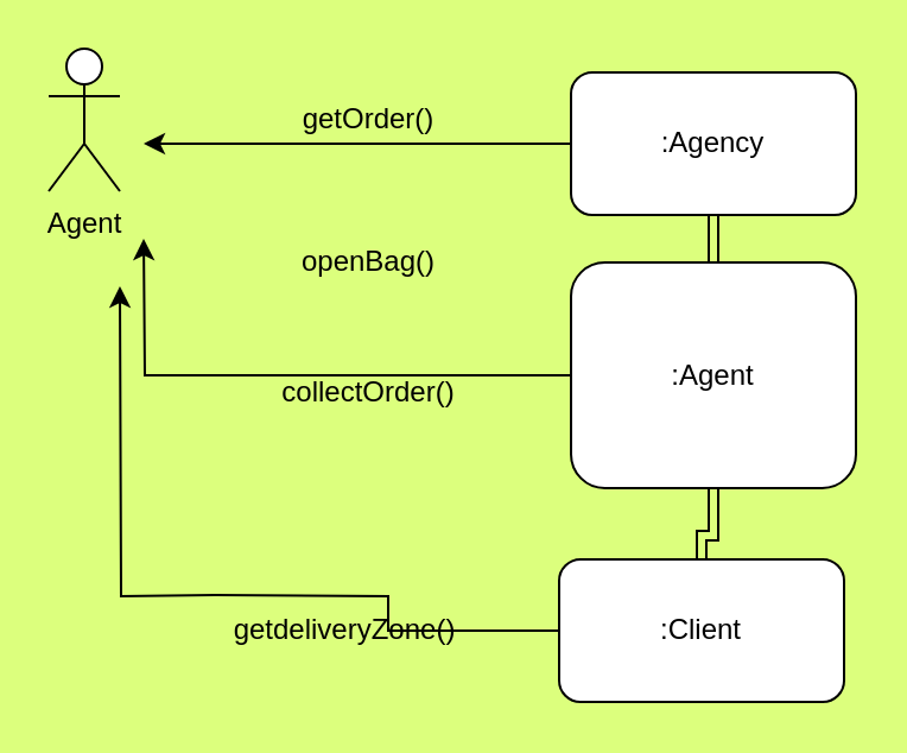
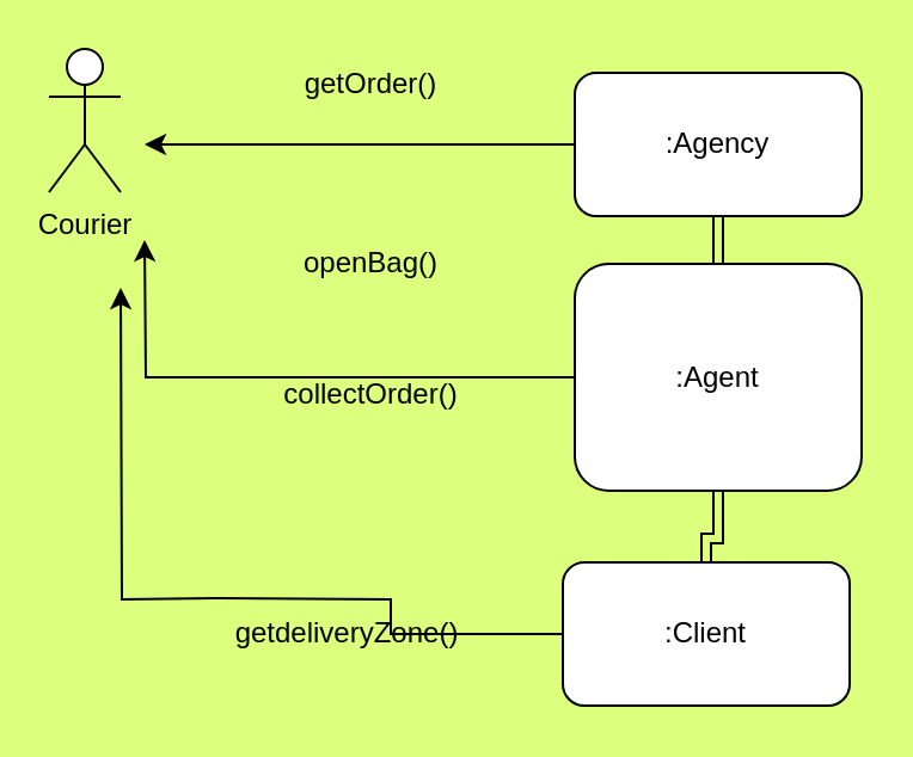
- <mxCell id="13" value="getOrder()" style="text;html=1;strokeColor=none;fillColor=none;align=center;verticalAlign=middle;whiteSpace=wrap;rounded=0;" vertex="1" parent="1"><mxGeometry x="110" y="35" width="90" height="30" as="geometry" /></mxCell>
+ <mxCell id="13" value="getOrder()" style="text;html=1;strokeColor=none;fillColor=none;align=center;verticalAlign=middle;whiteSpace=wrap;rounded=0;" vertex="1" parent="1"><mxGeometry x="110" y="20" width="90" height="30" as="geometry" /></mxCell>
- <mxCell id="2" value="Agent" style="shape=umlActor;verticalLabelPosition=bottom;verticalAlign=top;html=1;outlineConnect=0;" vertex="1" parent="1"><mxGeometry x="20" y="20" width="30" height="60" as="geometry" /></mxCell>
+ <mxCell id="2" value="Courier" style="shape=umlActor;verticalLabelPosition=bottom;verticalAlign=top;html=1;outlineConnect=0;" vertex="1" parent="1"><mxGeometry x="20" y="20" width="30" height="60" as="geometry" /></mxCell>
